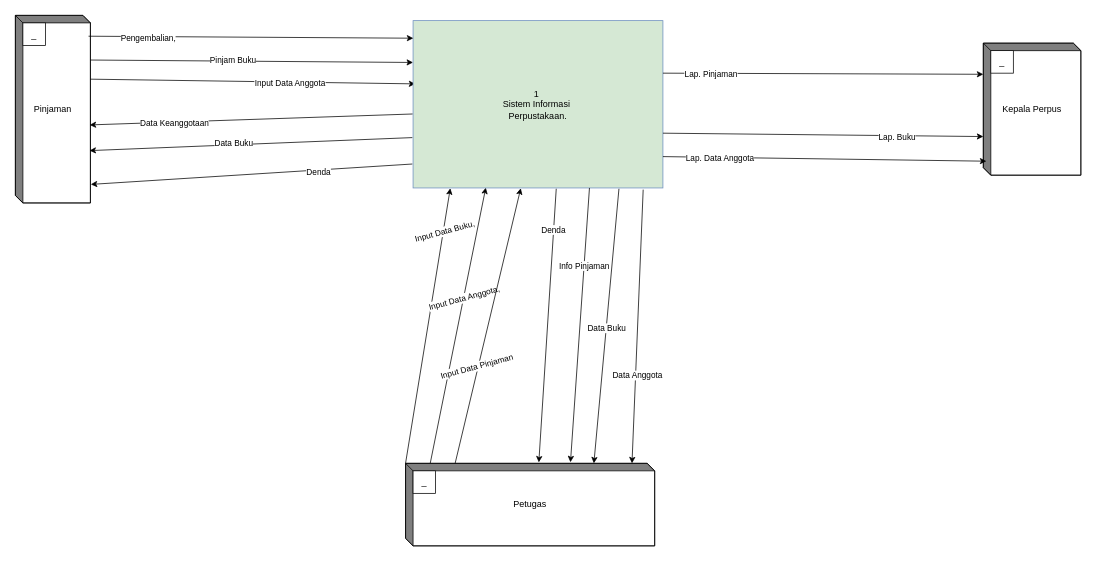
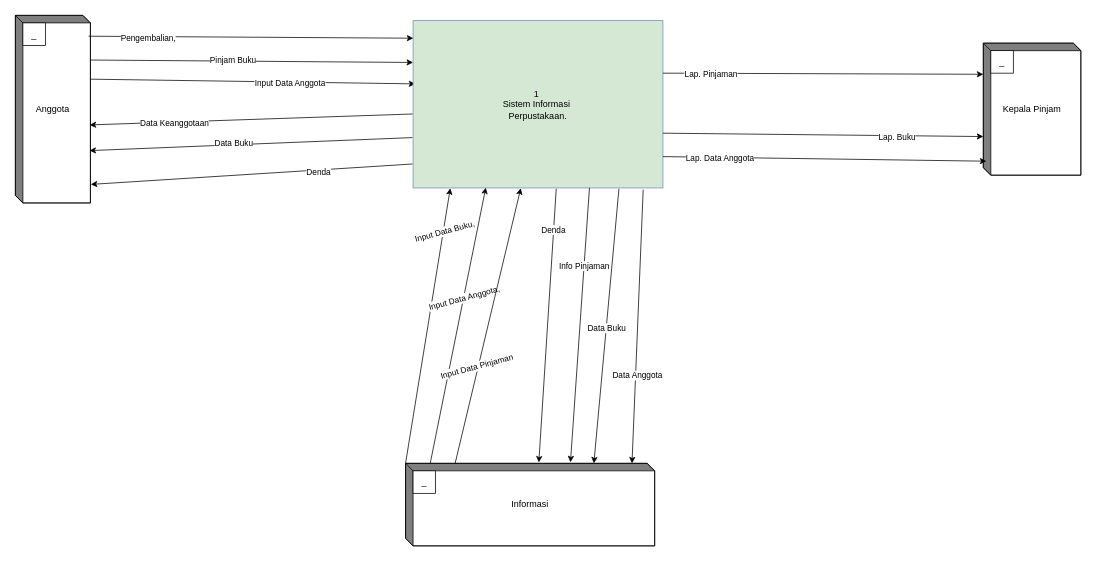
- <mxCell id="6" value="Pinjaman" style="html=1;dashed=0;whiteSpace=wrap;shape=mxgraph.dfd.externalEntity" vertex="1" parent="1"><mxGeometry x="20" y="20" width="100" height="250" as="geometry" /></mxCell>
+ <mxCell id="6" value="Anggota" style="html=1;dashed=0;whiteSpace=wrap;shape=mxgraph.dfd.externalEntity" vertex="1" parent="1"><mxGeometry x="20" y="20" width="100" height="250" as="geometry" /></mxCell>
- <mxCell id="14" value="Kepala Perpus" style="html=1;dashed=0;whiteSpace=wrap;shape=mxgraph.dfd.externalEntity" vertex="1" parent="1"><mxGeometry x="1310" y="57" width="130" height="176" as="geometry" /></mxCell>
+ <mxCell id="14" value="Kepala Pinjam" style="html=1;dashed=0;whiteSpace=wrap;shape=mxgraph.dfd.externalEntity" vertex="1" parent="1"><mxGeometry x="1310" y="57" width="130" height="176" as="geometry" /></mxCell>
- <mxCell id="12" value="Petugas" style="html=1;dashed=0;whiteSpace=wrap;shape=mxgraph.dfd.externalEntity" vertex="1" parent="1"><mxGeometry x="540" y="617" width="332" height="110" as="geometry" /></mxCell>
+ <mxCell id="12" value="Informasi" style="html=1;dashed=0;whiteSpace=wrap;shape=mxgraph.dfd.externalEntity" vertex="1" parent="1"><mxGeometry x="540" y="617" width="332" height="110" as="geometry" /></mxCell>
